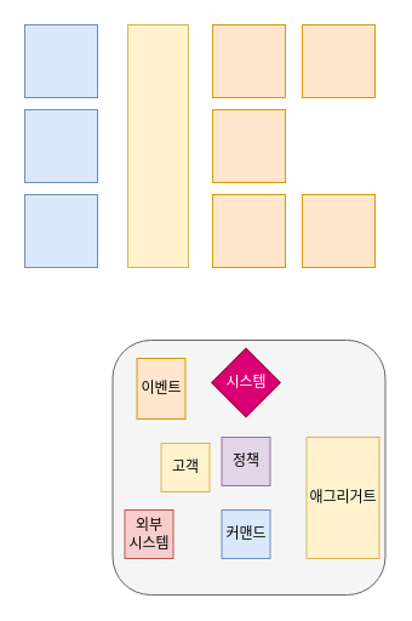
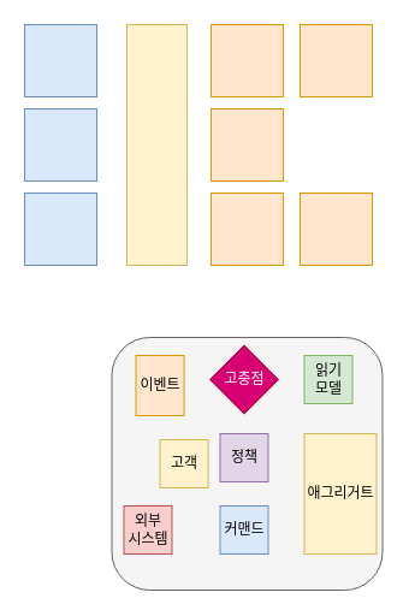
- <mxCell id="7" value="시스템" style="text;html=1;align=center;verticalAlign=middle;whiteSpace=wrap;rounded=0;fontColor=#FFFFFF;" vertex="1" parent="1"><mxGeometry x="172.5" y="300" width="60" height="30" as="geometry" /></mxCell>
+ <mxCell id="7" value="고충점" style="text;html=1;align=center;verticalAlign=middle;whiteSpace=wrap;rounded=0;fontColor=#FFFFFF;" vertex="1" parent="1"><mxGeometry x="172.5" y="300" width="60" height="30" as="geometry" /></mxCell>
+ <mxCell id="12" value="읽기&lt;div&gt;모델&lt;/div&gt;" style="whiteSpace=wrap;html=1;aspect=fixed;fillColor=#d5e8d4;strokeColor=#82b366;" vertex="1" parent="1"><mxGeometry x="252.5" y="295" width="40" height="40" as="geometry" /></mxCell>
